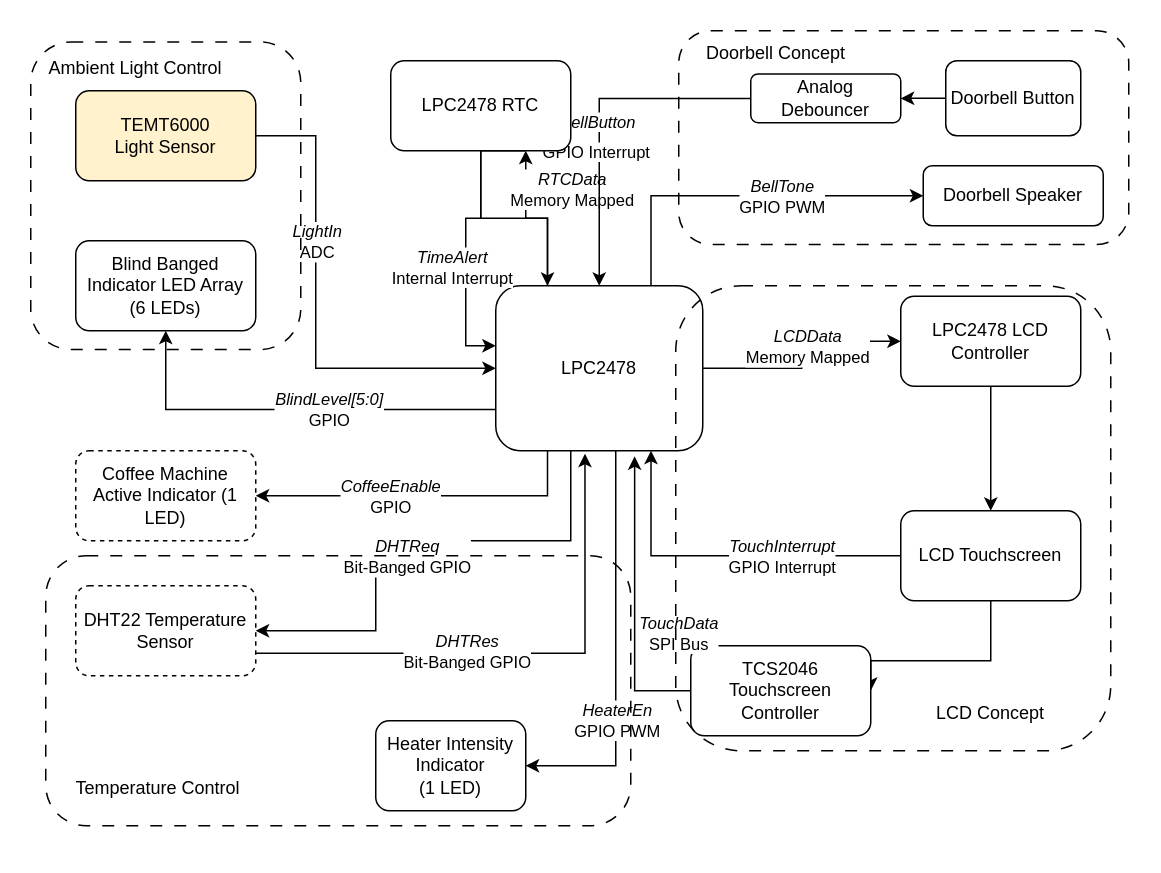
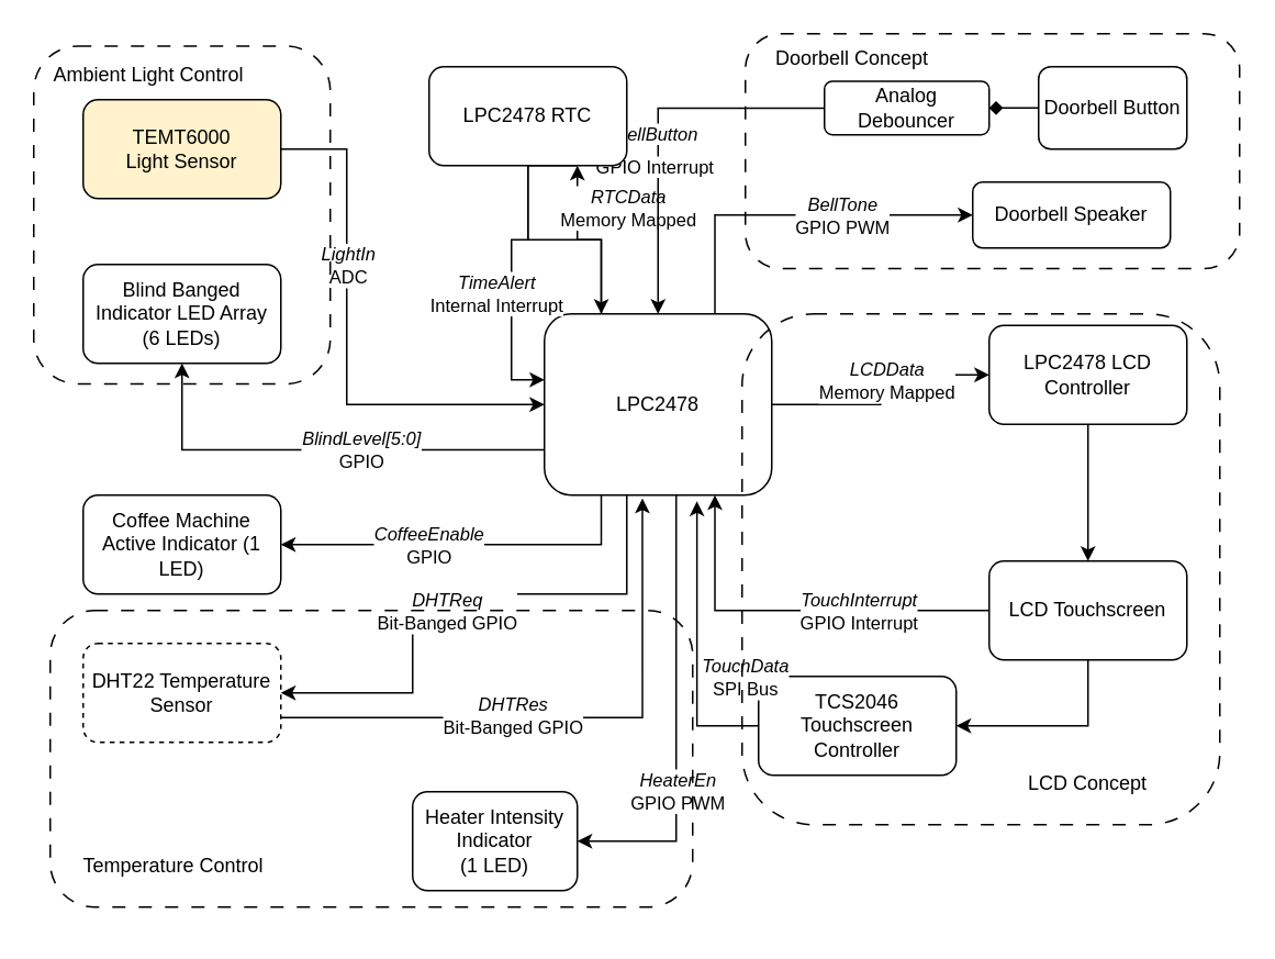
- <mxCell id="17" value="" style="edgeStyle=orthogonalEdgeStyle;rounded=0;orthogonalLoop=1;jettySize=auto;html=1;" edge="1" parent="1" source="18" target="22"><mxGeometry relative="1" as="geometry" /></mxCell>
+ <mxCell id="17" value="" style="edgeStyle=orthogonalEdgeStyle;rounded=0;orthogonalLoop=1;jettySize=auto;html=1;endArrow=diamond;" edge="1" parent="1" source="18" target="22"><mxGeometry relative="1" as="geometry" /></mxCell>
- <mxCell id="23" value="Doorbell Speaker" style="rounded=1;whiteSpace=wrap;html=1;" vertex="1" parent="1"><mxGeometry x="615" y="110" width="120" height="40" as="geometry" /></mxCell>
+ <mxCell id="23" value="Doorbell Speaker" style="rounded=1;whiteSpace=wrap;html=1;" vertex="1" parent="1"><mxGeometry x="590" y="110" width="120" height="40" as="geometry" /></mxCell>
- <mxCell id="35" value="Coffee Machine Active Indicator (1 LED)" style="rounded=1;whiteSpace=wrap;html=1;dashed=1;" vertex="1" parent="1"><mxGeometry x="50" y="300" width="120" height="60" as="geometry" /></mxCell>
+ <mxCell id="35" value="Coffee Machine Active Indicator (1 LED)" style="rounded=1;whiteSpace=wrap;html=1;" vertex="1" parent="1"><mxGeometry x="50" y="300" width="120" height="60" as="geometry" /></mxCell>
- <mxCell id="30" value="TCS2046 Touchscreen Controller" style="rounded=1;whiteSpace=wrap;html=1;" vertex="1" parent="1"><mxGeometry x="460" y="430" width="120" height="60" as="geometry" /></mxCell>
+ <mxCell id="30" value="TCS2046 Touchscreen Controller" style="rounded=1;whiteSpace=wrap;html=1;" vertex="1" parent="1"><mxGeometry x="460" y="410" width="120" height="60" as="geometry" /></mxCell>
